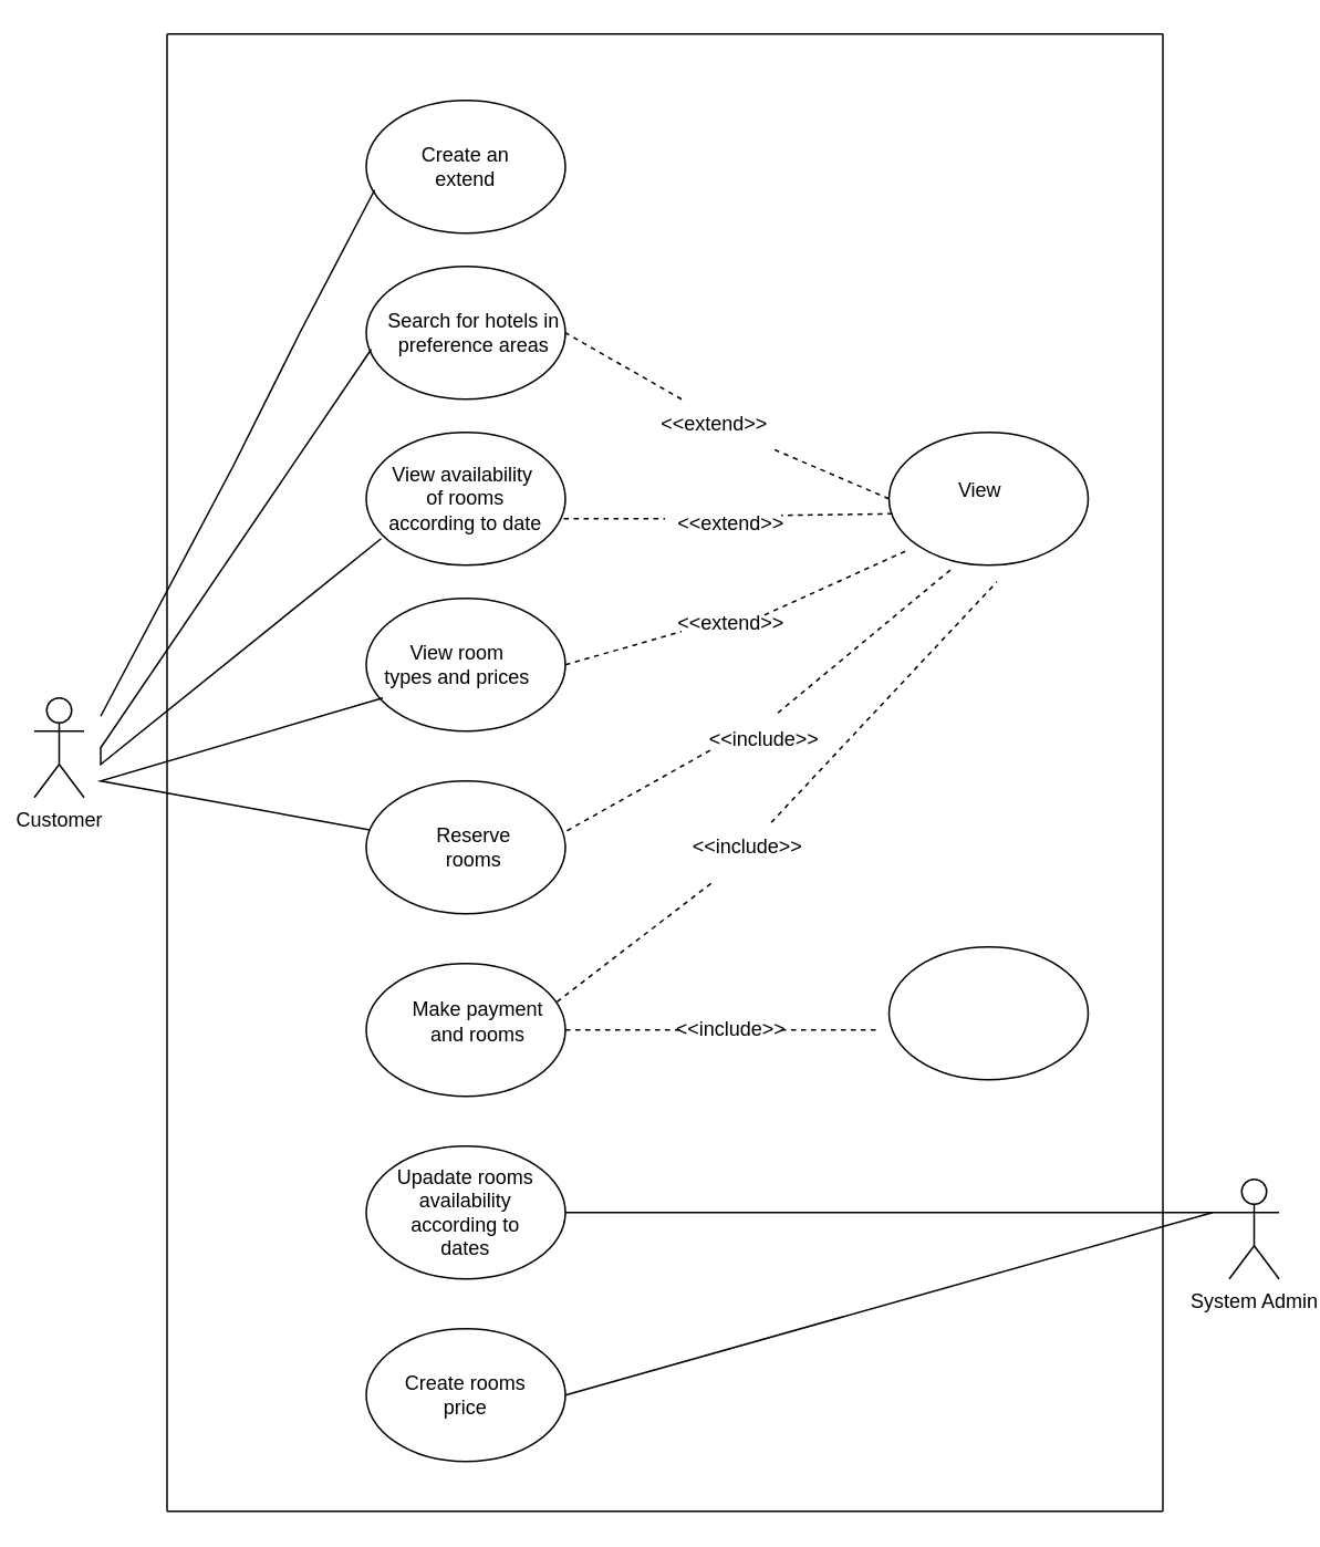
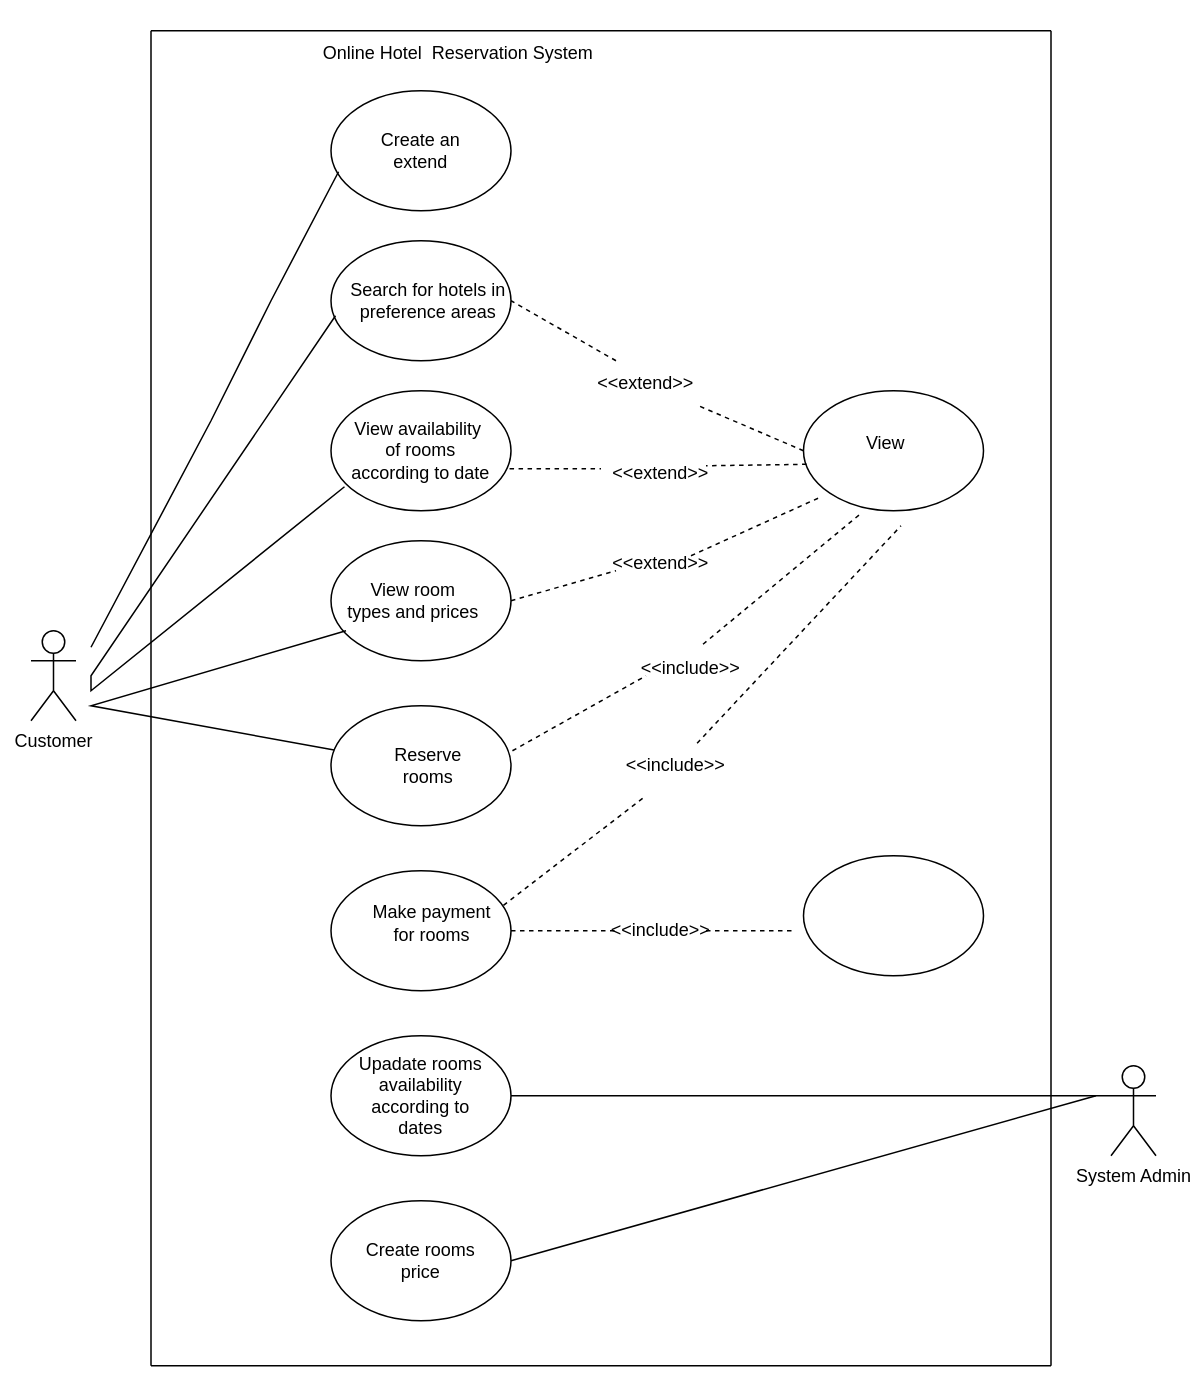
+ <mxCell id="46" value="Online Hotel&amp;nbsp; Reservation System" style="text;html=1;strokeColor=none;fillColor=none;align=center;verticalAlign=middle;whiteSpace=wrap;rounded=0;" vertex="1" parent="1"><mxGeometry x="170" y="20" width="270" height="30" as="geometry" /></mxCell>
- <mxCell id="24" value="Make payment and rooms" style="text;html=1;strokeColor=none;fillColor=none;align=center;verticalAlign=middle;whiteSpace=wrap;rounded=0;" vertex="1" parent="1"><mxGeometry x="245" y="600" width="85" height="30" as="geometry" /></mxCell>
+ <mxCell id="24" value="Make payment for rooms" style="text;html=1;strokeColor=none;fillColor=none;align=center;verticalAlign=middle;whiteSpace=wrap;rounded=0;" vertex="1" parent="1"><mxGeometry x="245" y="600" width="85" height="30" as="geometry" /></mxCell>
